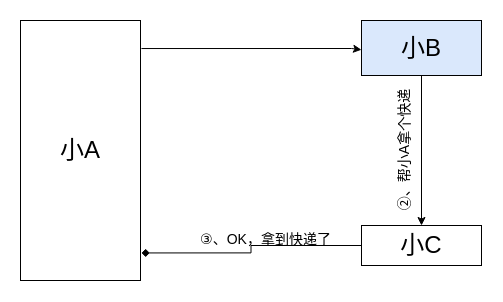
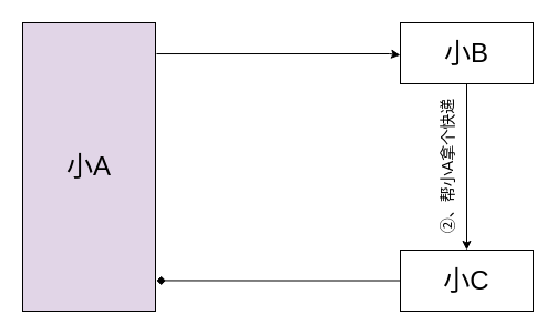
- <mxCell id="4" value="&lt;font style=&quot;font-size: 24px;&quot;&gt;小B&lt;/font&gt;" style="rounded=0;whiteSpace=wrap;html=1;fontSize=24;fillColor=#dae8fc;" vertex="1" parent="1"><mxGeometry x="361" y="20" width="120" height="55" as="geometry" /></mxCell>
+ <mxCell id="4" value="&lt;font style=&quot;font-size: 24px;&quot;&gt;小B&lt;/font&gt;" style="rounded=0;whiteSpace=wrap;html=1;fontSize=24;" vertex="1" parent="1"><mxGeometry x="361" y="20" width="120" height="55" as="geometry" /></mxCell>
- <mxCell id="2" value="&lt;font style=&quot;font-size: 24px;&quot;&gt;小A&lt;/font&gt;" style="rounded=0;whiteSpace=wrap;html=1;" vertex="1" parent="1"><mxGeometry x="20" y="20" width="120" height="260" as="geometry" /></mxCell>
+ <mxCell id="2" value="&lt;font style=&quot;font-size: 24px;&quot;&gt;小A&lt;/font&gt;" style="rounded=0;whiteSpace=wrap;html=1;fillColor=#e1d5e7;" vertex="1" parent="1"><mxGeometry x="20" y="20" width="120" height="260" as="geometry" /></mxCell>
- <mxCell id="9" value="&lt;font style=&quot;font-size: 14px;&quot;&gt;③、OK，拿到快递了&lt;/font&gt;" style="text;html=1;align=center;verticalAlign=middle;resizable=0;points=[];autosize=1;strokeColor=none;fillColor=none;fontSize=24;rounded=0;" vertex="1" parent="1"><mxGeometry x="184.5" y="216" width="160" height="40" as="geometry" /></mxCell>
- <mxCell id="6" value="&lt;font style=&quot;font-size: 24px;&quot;&gt;小C&lt;/font&gt;" style="rounded=0;whiteSpace=wrap;html=1;fontSize=24;" vertex="1" parent="1"><mxGeometry x="361" y="225" width="120" height="40" as="geometry" /></mxCell>
+ <mxCell id="6" value="&lt;font style=&quot;font-size: 24px;&quot;&gt;小C&lt;/font&gt;" style="rounded=0;whiteSpace=wrap;html=1;fontSize=24;" vertex="1" parent="1"><mxGeometry x="361" y="225" width="120" height="55" as="geometry" /></mxCell>
